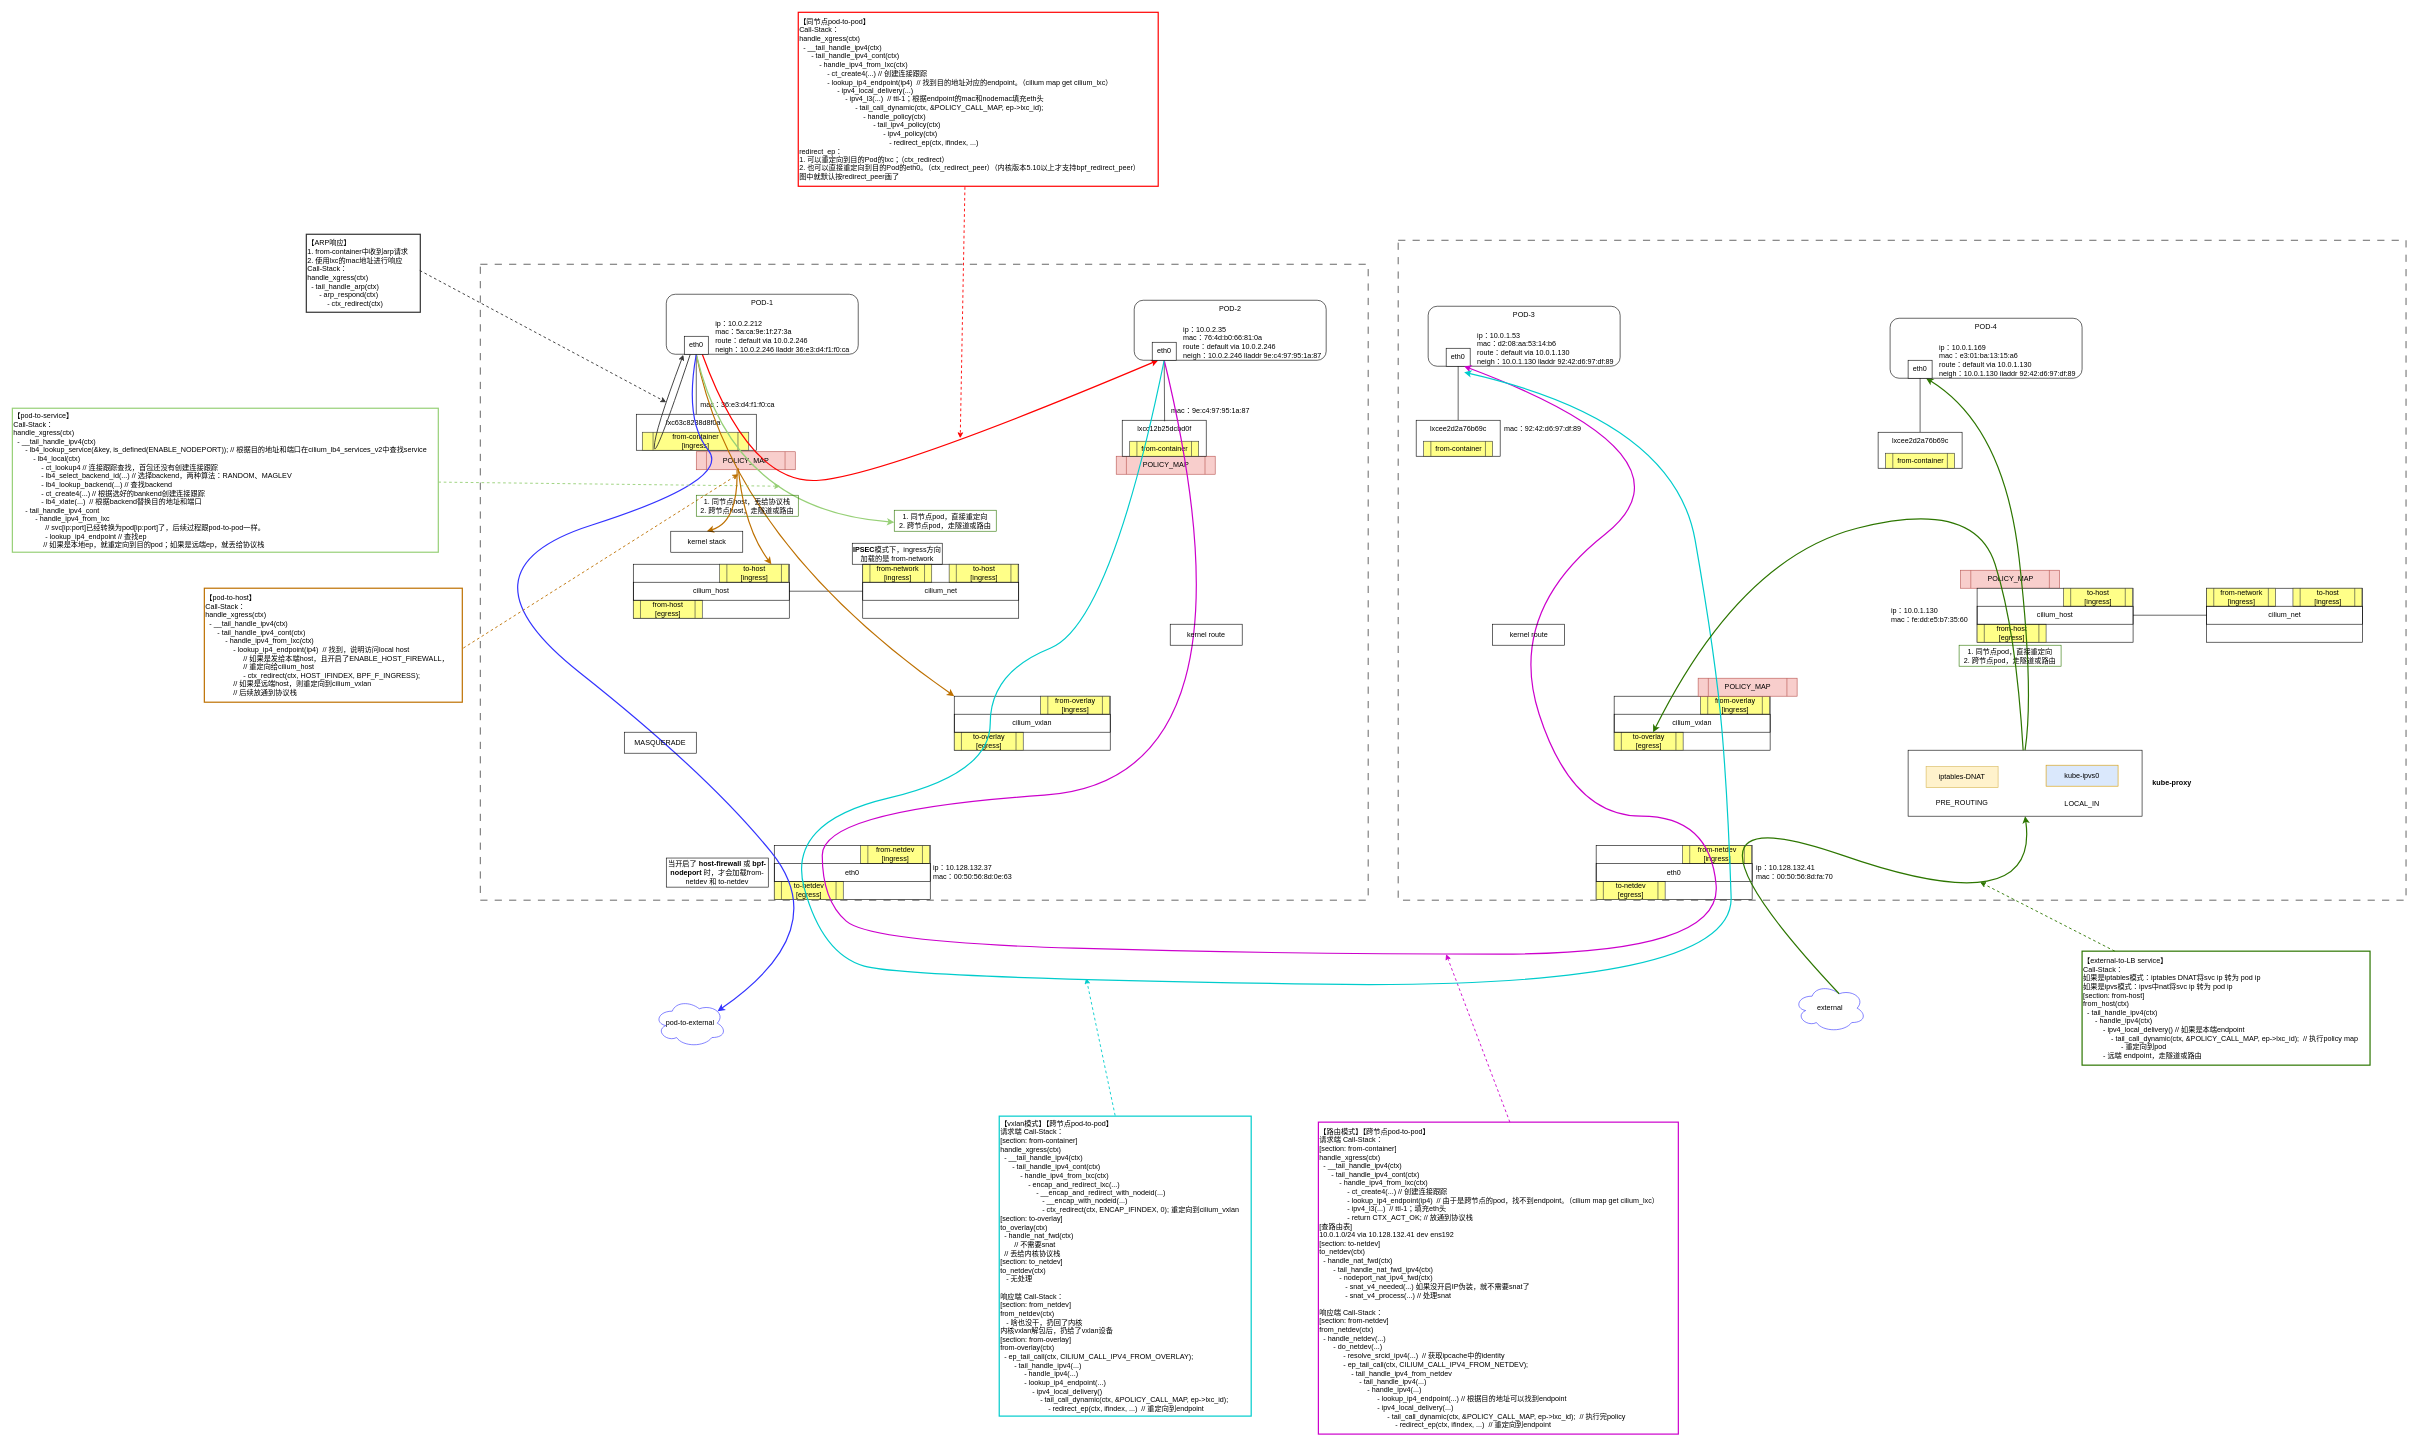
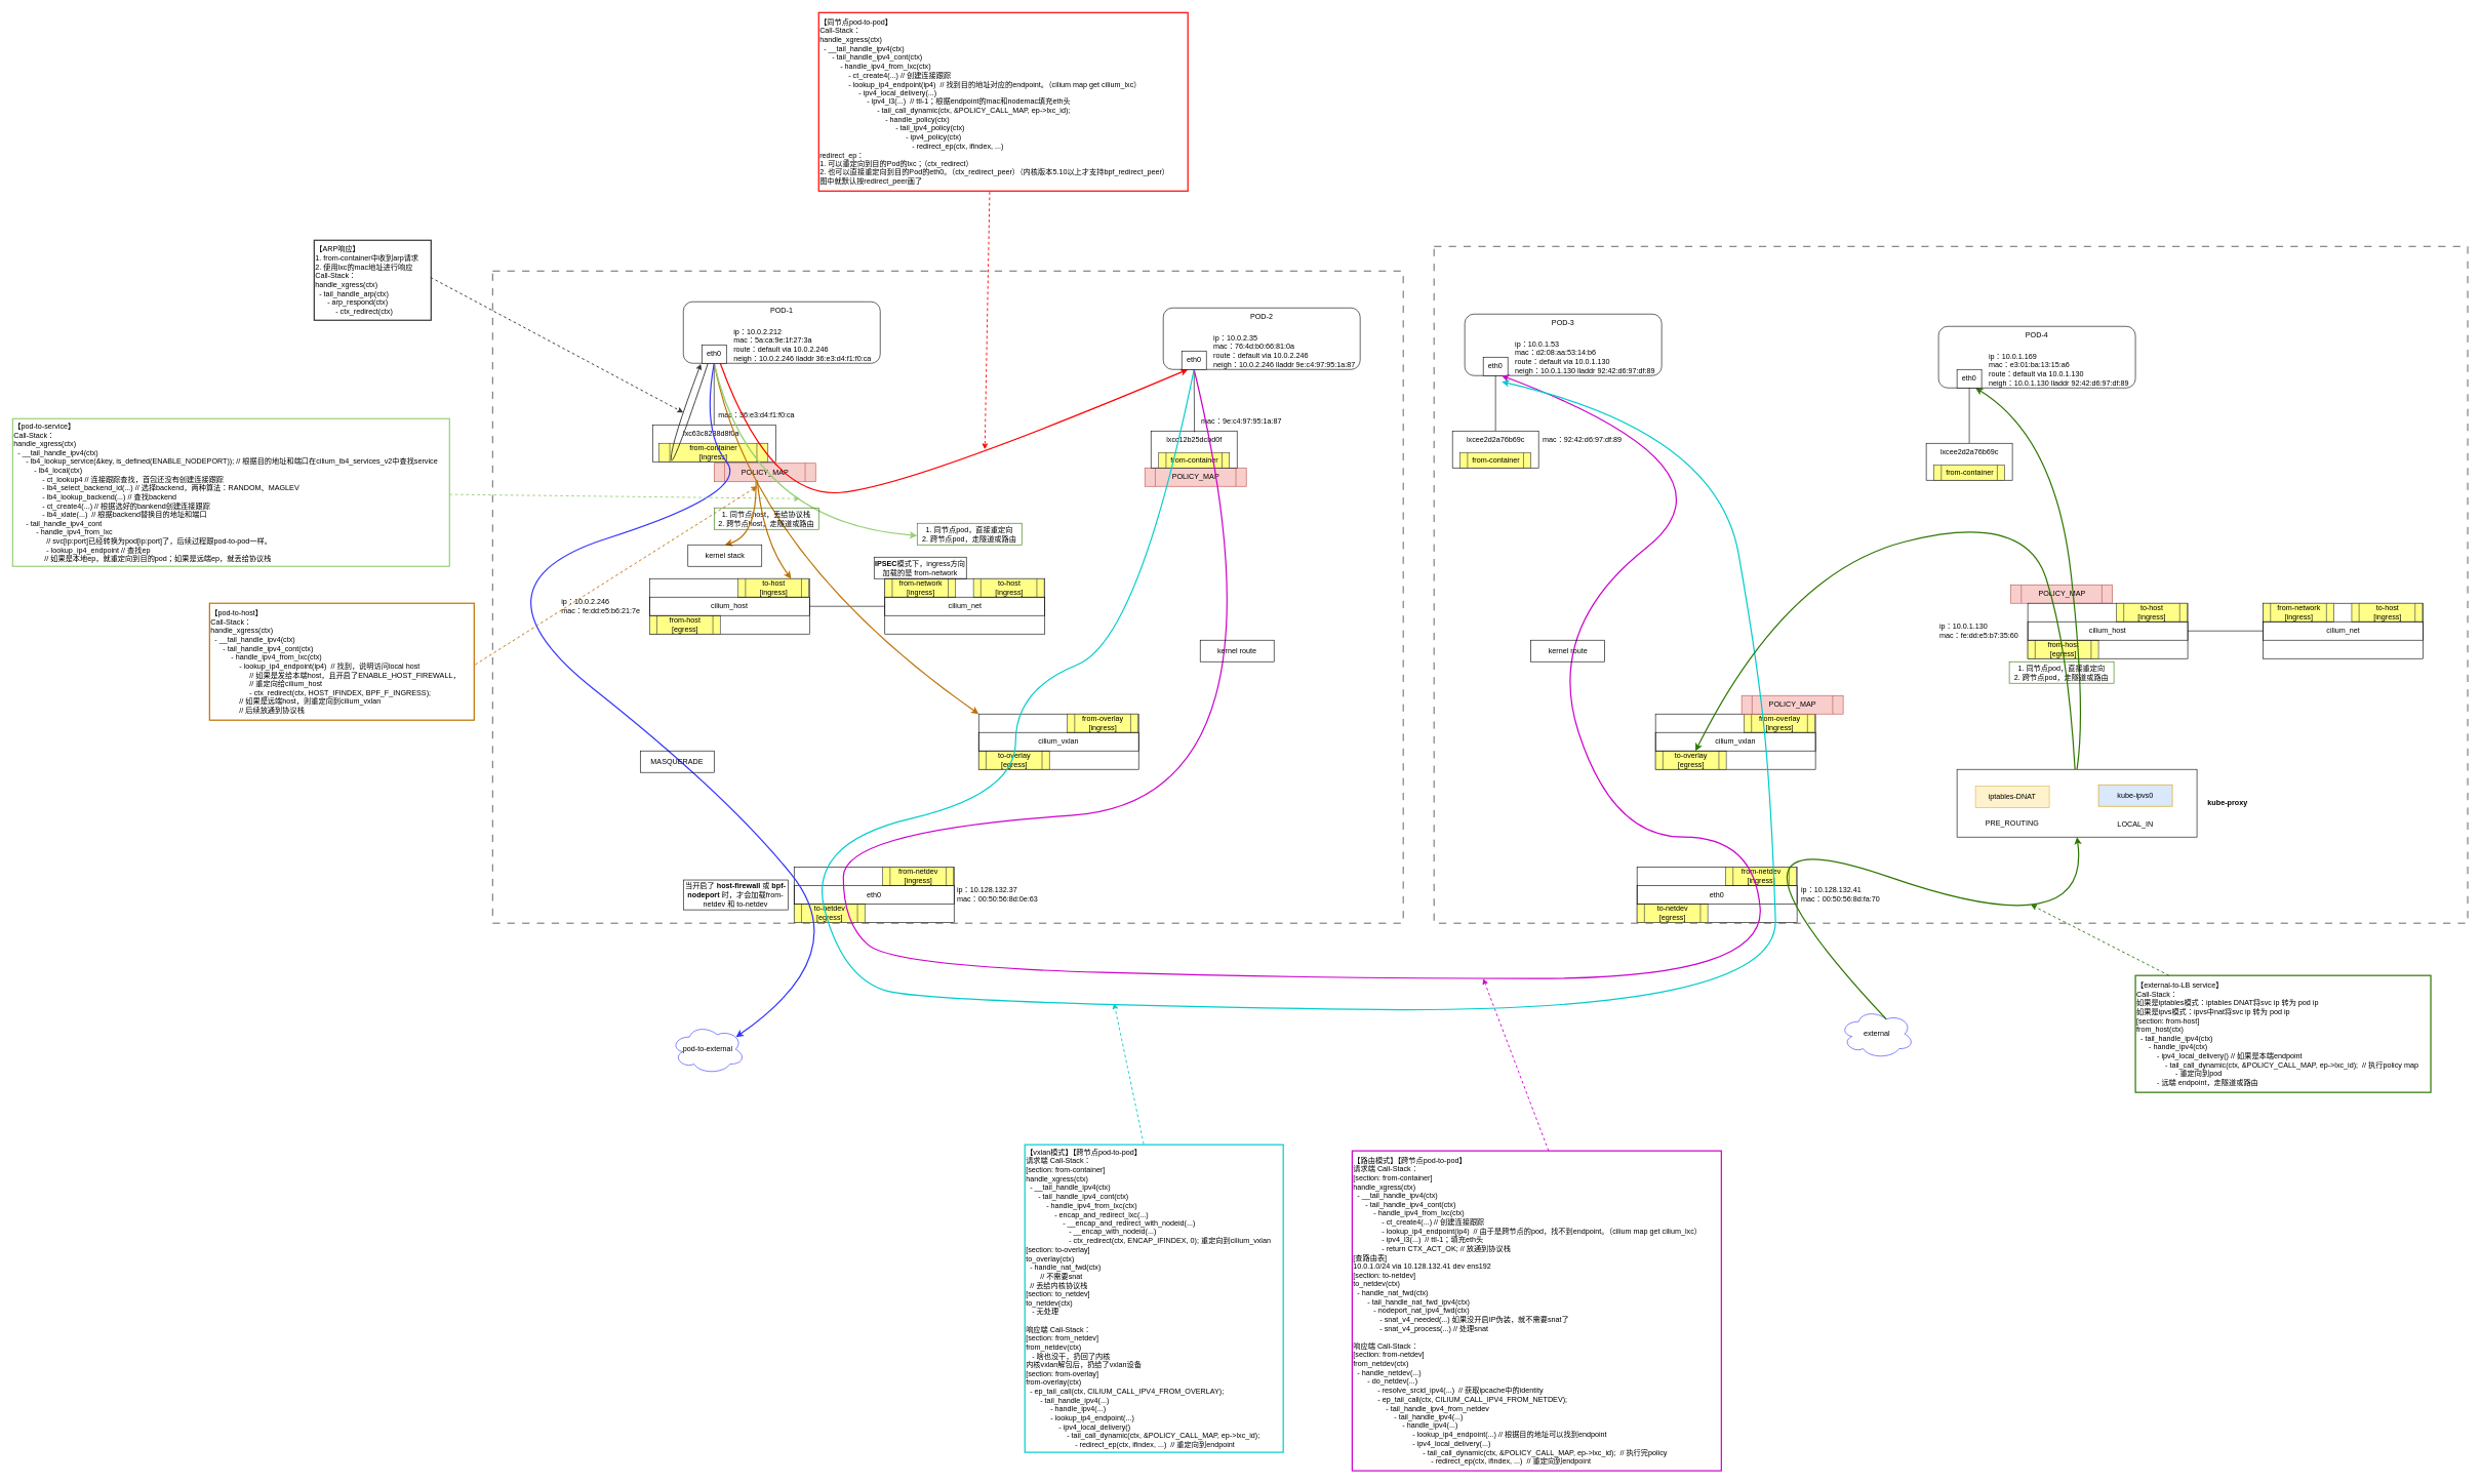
+ <mxCell id="30" value="ip：10.0.2.246&lt;br&gt;mac：fe:dd:e5:b6:21:7e" style="text;html=1;strokeColor=none;fillColor=none;align=left;verticalAlign=middle;whiteSpace=wrap;rounded=0;" parent="24" vertex="1"><mxGeometry y="25" width="145" height="40" as="geometry" /></mxCell>
